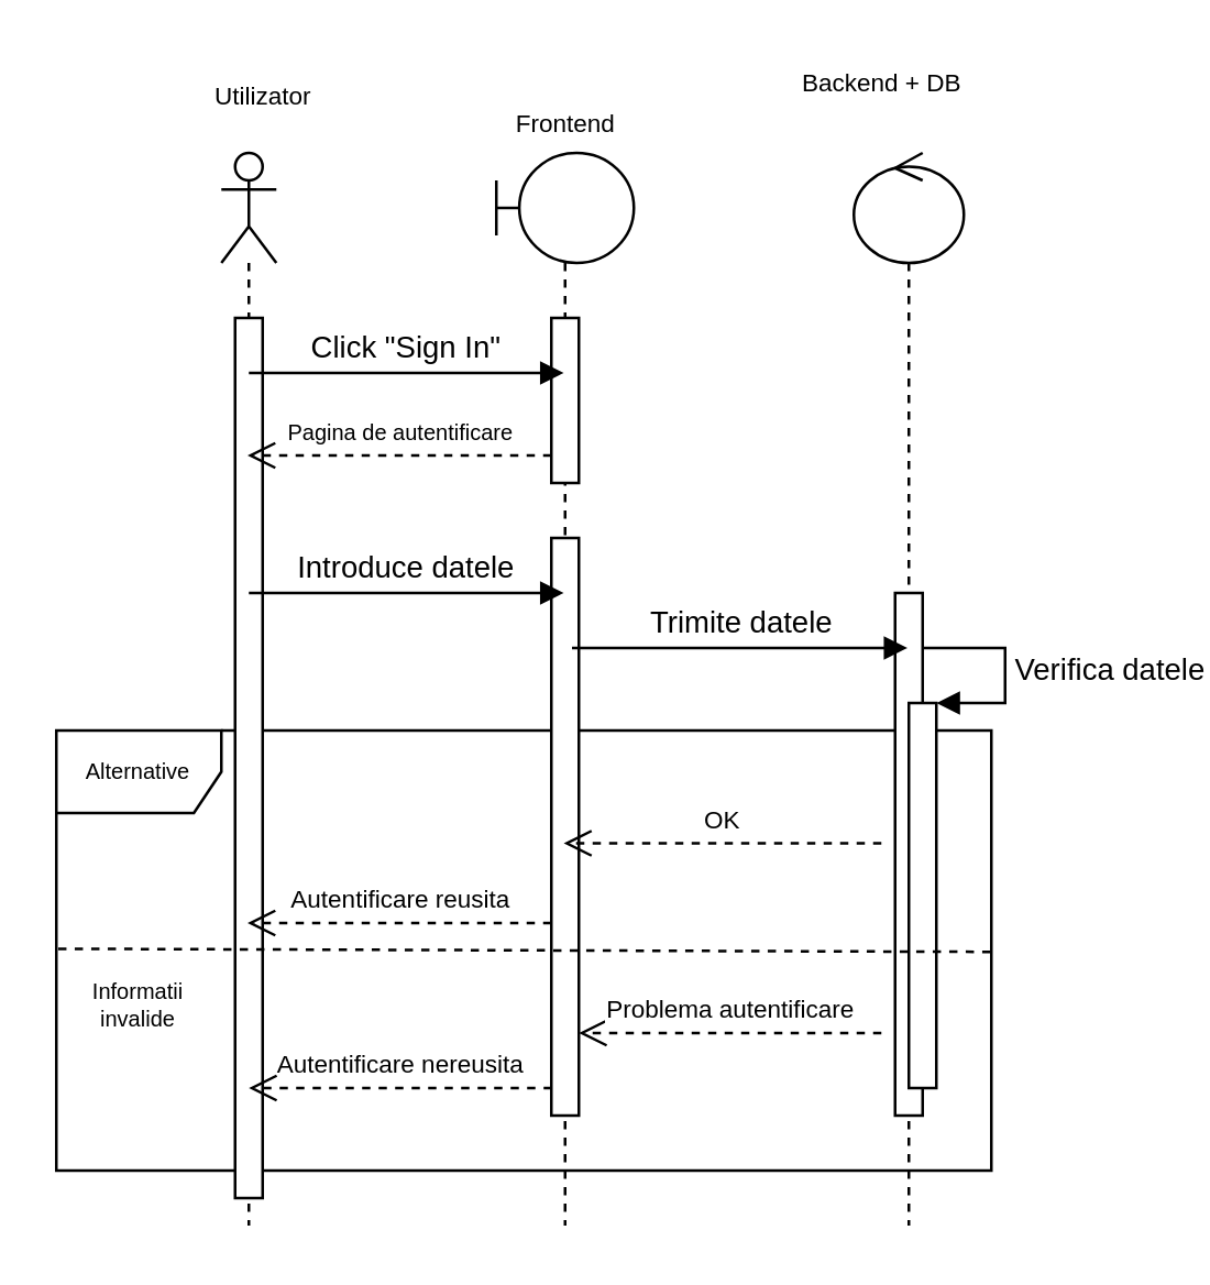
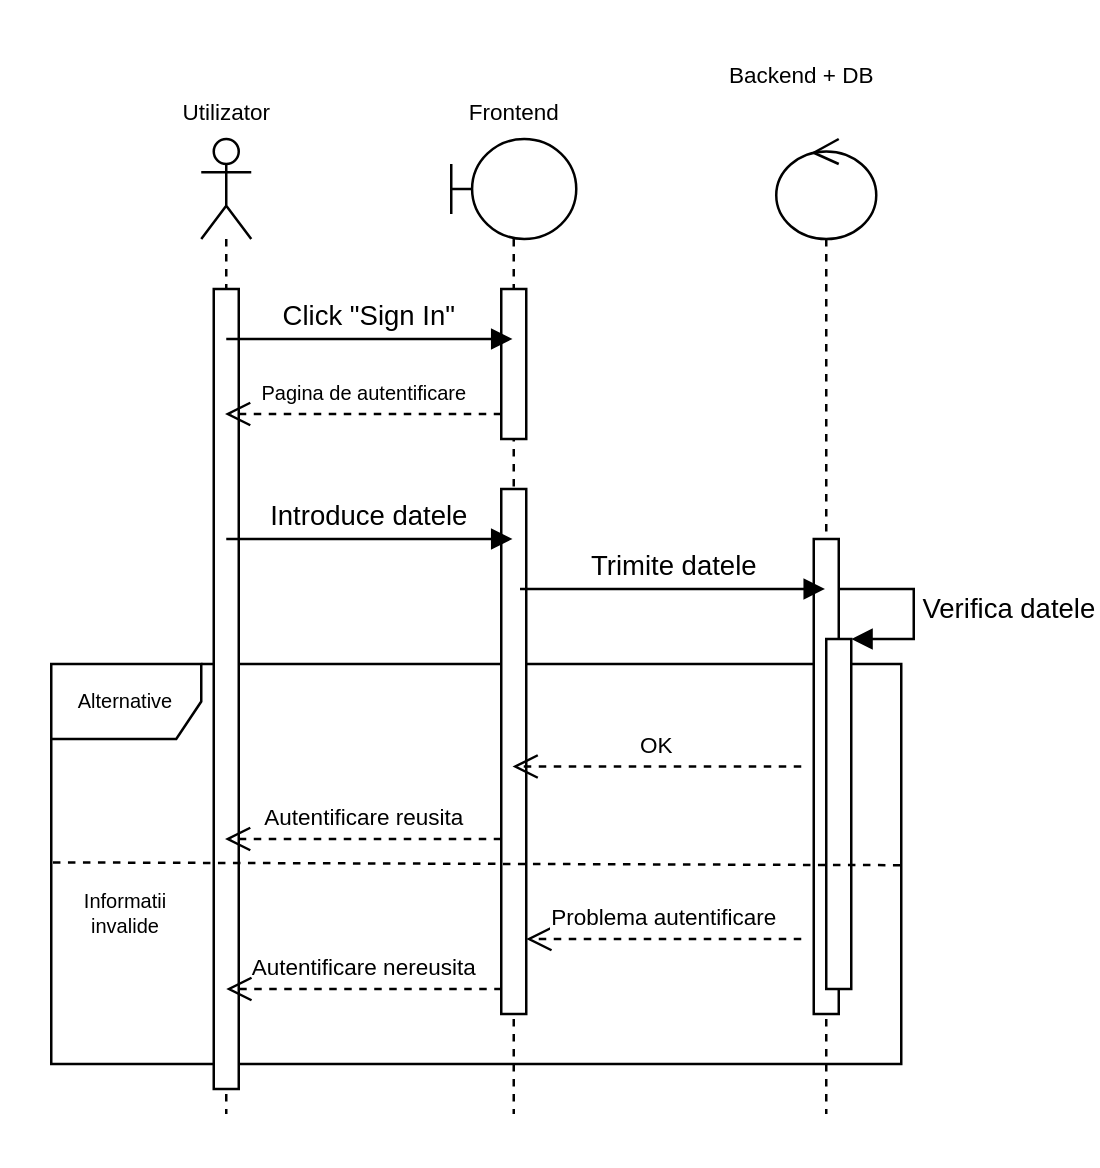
- <mxCell id="14" value="Utilizator" style="text;html=1;strokeColor=none;fillColor=none;align=center;verticalAlign=middle;whiteSpace=wrap;rounded=0;fontSize=9;" vertex="1" parent="1"><mxGeometry x="52.5" y="25" width="85" height="20" as="geometry" /></mxCell>
+ <mxCell id="14" value="Utilizator" style="text;html=1;strokeColor=none;fillColor=none;align=center;verticalAlign=middle;whiteSpace=wrap;rounded=0;fontSize=9;" vertex="1" parent="1"><mxGeometry x="47.5" y="35" width="85" height="20" as="geometry" /></mxCell>
